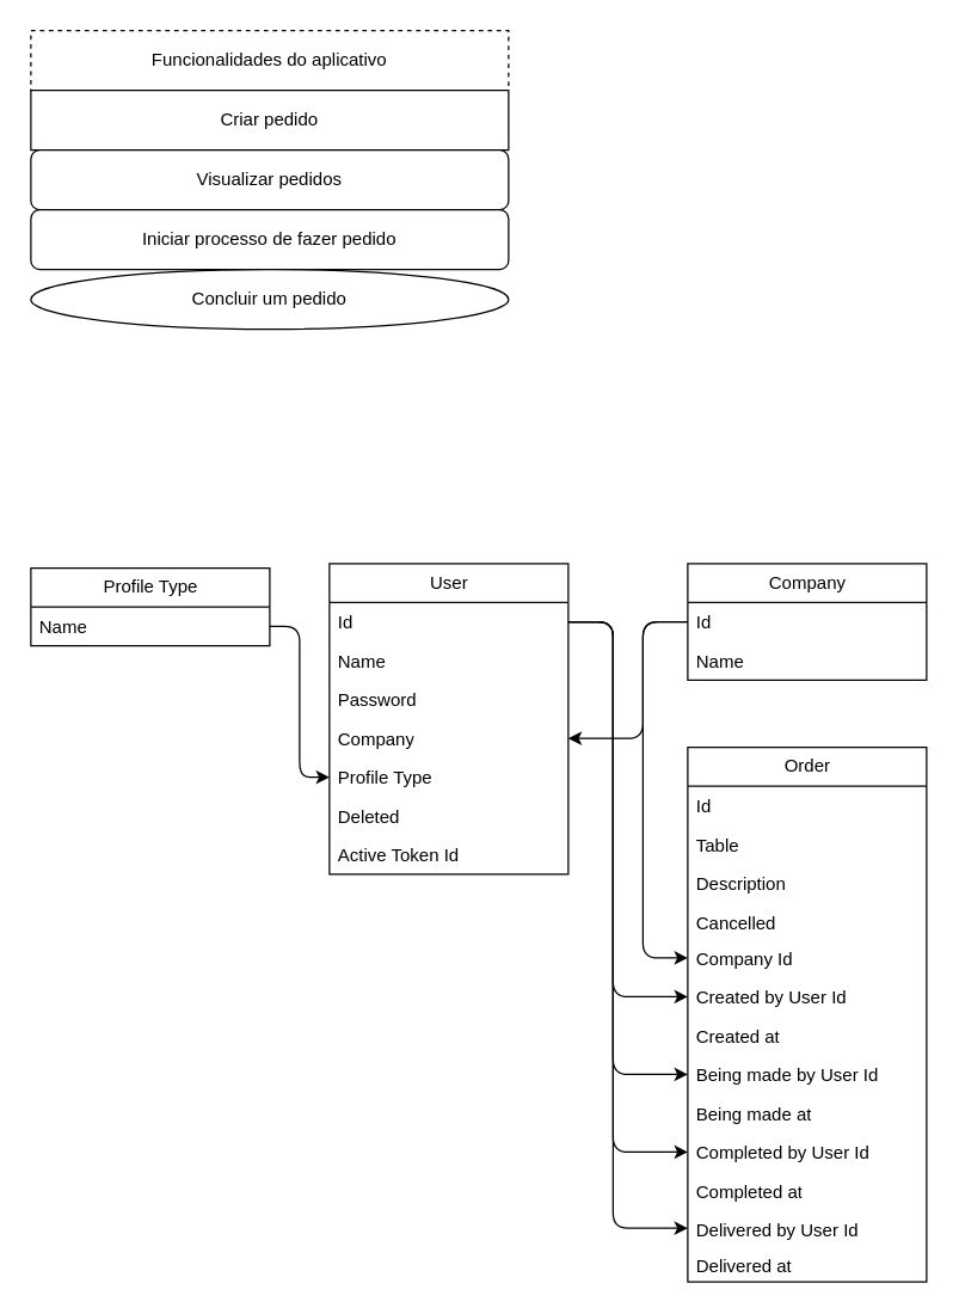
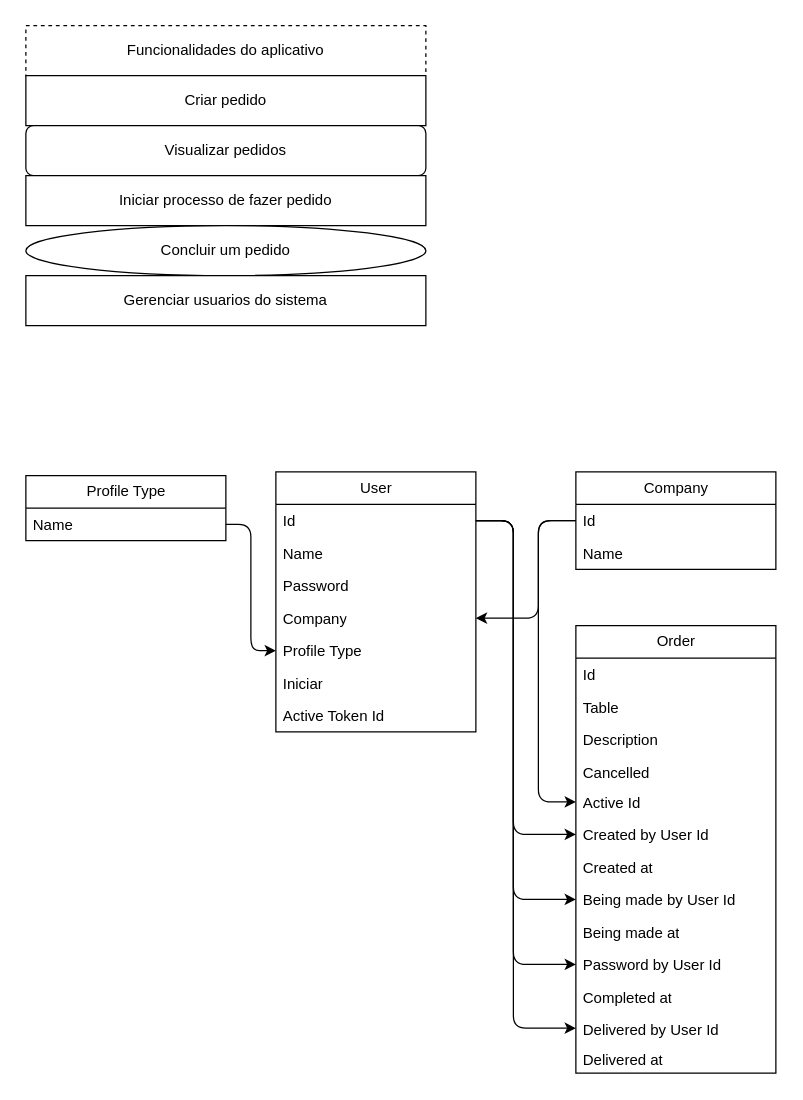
- <mxCell id="5" value="Iniciar processo de fazer pedido" style="whiteSpace=wrap;html=1;rounded=1;" parent="1" vertex="1"><mxGeometry x="20" y="140" width="320" height="40" as="geometry" /></mxCell>
+ <mxCell id="5" value="Iniciar processo de fazer pedido" style="rounded=0;whiteSpace=wrap;html=1;" parent="1" vertex="1"><mxGeometry x="20" y="140" width="320" height="40" as="geometry" /></mxCell>
+ <mxCell id="7" value="Gerenciar usuarios do sistema" style="rounded=0;whiteSpace=wrap;html=1;" parent="1" vertex="1"><mxGeometry x="20" y="220" width="320" height="40" as="geometry" /></mxCell>
- <mxCell id="14" value="Deleted" style="text;strokeColor=none;fillColor=none;align=left;verticalAlign=top;spacingLeft=4;spacingRight=4;overflow=hidden;rotatable=0;points=[[0,0.5],[1,0.5]];portConstraint=eastwest;whiteSpace=wrap;html=1;" parent="8" vertex="1"><mxGeometry y="156" width="160" height="26" as="geometry" /></mxCell>
+ <mxCell id="14" value="Iniciar" style="text;strokeColor=none;fillColor=none;align=left;verticalAlign=top;spacingLeft=4;spacingRight=4;overflow=hidden;rotatable=0;points=[[0,0.5],[1,0.5]];portConstraint=eastwest;whiteSpace=wrap;html=1;" parent="8" vertex="1"><mxGeometry y="156" width="160" height="26" as="geometry" /></mxCell>
- <mxCell id="21" value="Company Id" style="text;strokeColor=none;fillColor=none;align=left;verticalAlign=top;spacingLeft=4;spacingRight=4;overflow=hidden;rotatable=0;points=[[0,0.5],[1,0.5]];portConstraint=eastwest;whiteSpace=wrap;html=1;" parent="16" vertex="1"><mxGeometry y="128" width="160" height="26" as="geometry" /></mxCell>
+ <mxCell id="21" value="Active Id" style="text;strokeColor=none;fillColor=none;align=left;verticalAlign=top;spacingLeft=4;spacingRight=4;overflow=hidden;rotatable=0;points=[[0,0.5],[1,0.5]];portConstraint=eastwest;whiteSpace=wrap;html=1;" parent="16" vertex="1"><mxGeometry y="128" width="160" height="26" as="geometry" /></mxCell>
- <mxCell id="26" value="Completed by User Id" style="text;strokeColor=none;fillColor=none;align=left;verticalAlign=top;spacingLeft=4;spacingRight=4;overflow=hidden;rotatable=0;points=[[0,0.5],[1,0.5]];portConstraint=eastwest;whiteSpace=wrap;html=1;" parent="16" vertex="1"><mxGeometry y="258" width="160" height="26" as="geometry" /></mxCell>
+ <mxCell id="26" value="Password by User Id" style="text;strokeColor=none;fillColor=none;align=left;verticalAlign=top;spacingLeft=4;spacingRight=4;overflow=hidden;rotatable=0;points=[[0,0.5],[1,0.5]];portConstraint=eastwest;whiteSpace=wrap;html=1;" parent="16" vertex="1"><mxGeometry y="258" width="160" height="26" as="geometry" /></mxCell>
